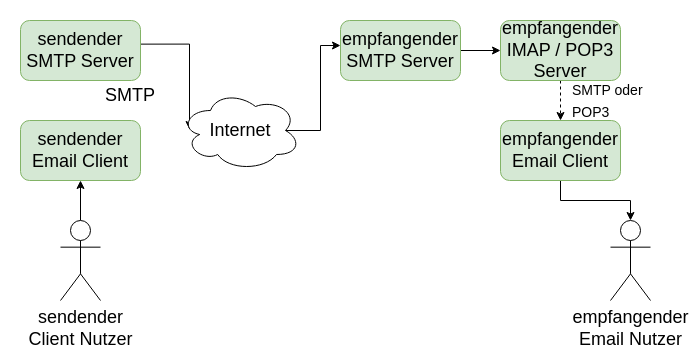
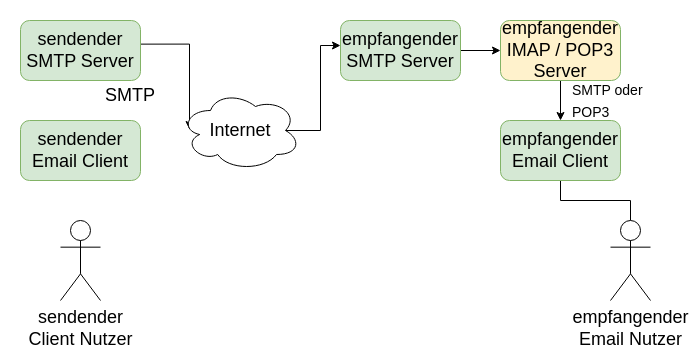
- <mxCell id="13" value="&lt;font style=&quot;font-size: 18px&quot;&gt;empfangender&lt;br&gt;IMAP / POP3 Server&lt;/font&gt;" style="rounded=1;whiteSpace=wrap;html=1;fillColor=#d5e8d4;strokeColor=#82b366;" vertex="1" parent="1"><mxGeometry x="500" y="20" width="120" height="60" as="geometry" /></mxCell>
+ <mxCell id="13" value="&lt;font style=&quot;font-size: 18px&quot;&gt;empfangender&lt;br&gt;IMAP / POP3 Server&lt;/font&gt;" style="rounded=1;whiteSpace=wrap;html=1;fillColor=#fff2cc;strokeColor=#82b366;" vertex="1" parent="1"><mxGeometry x="500" y="20" width="120" height="60" as="geometry" /></mxCell>
- <mxCell id="12" value="" style="edgeStyle=orthogonalEdgeStyle;rounded=0;orthogonalLoop=1;jettySize=auto;html=1;fontSize=18;dashed=1;" edge="1" parent="1" source="13" target="15"><mxGeometry relative="1" as="geometry" /></mxCell>
+ <mxCell id="12" value="" style="edgeStyle=orthogonalEdgeStyle;rounded=0;orthogonalLoop=1;jettySize=auto;html=1;fontSize=18;" edge="1" parent="1" source="13" target="15"><mxGeometry relative="1" as="geometry" /></mxCell>
- <mxCell id="2" style="edgeStyle=orthogonalEdgeStyle;rounded=0;orthogonalLoop=1;jettySize=auto;html=1;entryX=0.5;entryY=1;entryDx=0;entryDy=0;" edge="1" parent="1" source="3" target="4"><mxGeometry relative="1" as="geometry" /></mxCell>
- <mxCell id="14" style="edgeStyle=orthogonalEdgeStyle;rounded=0;orthogonalLoop=1;jettySize=auto;html=1;entryX=0.5;entryY=0;entryDx=0;entryDy=0;entryPerimeter=0;fontSize=14;" edge="1" parent="1" source="15" target="17"><mxGeometry relative="1" as="geometry" /></mxCell>
+ <mxCell id="14" style="edgeStyle=orthogonalEdgeStyle;rounded=0;orthogonalLoop=1;jettySize=auto;html=1;entryX=0.5;entryY=0;entryDx=0;entryDy=0;entryPerimeter=0;fontSize=14;endArrow=none;" edge="1" parent="1" source="15" target="17"><mxGeometry relative="1" as="geometry" /></mxCell>
